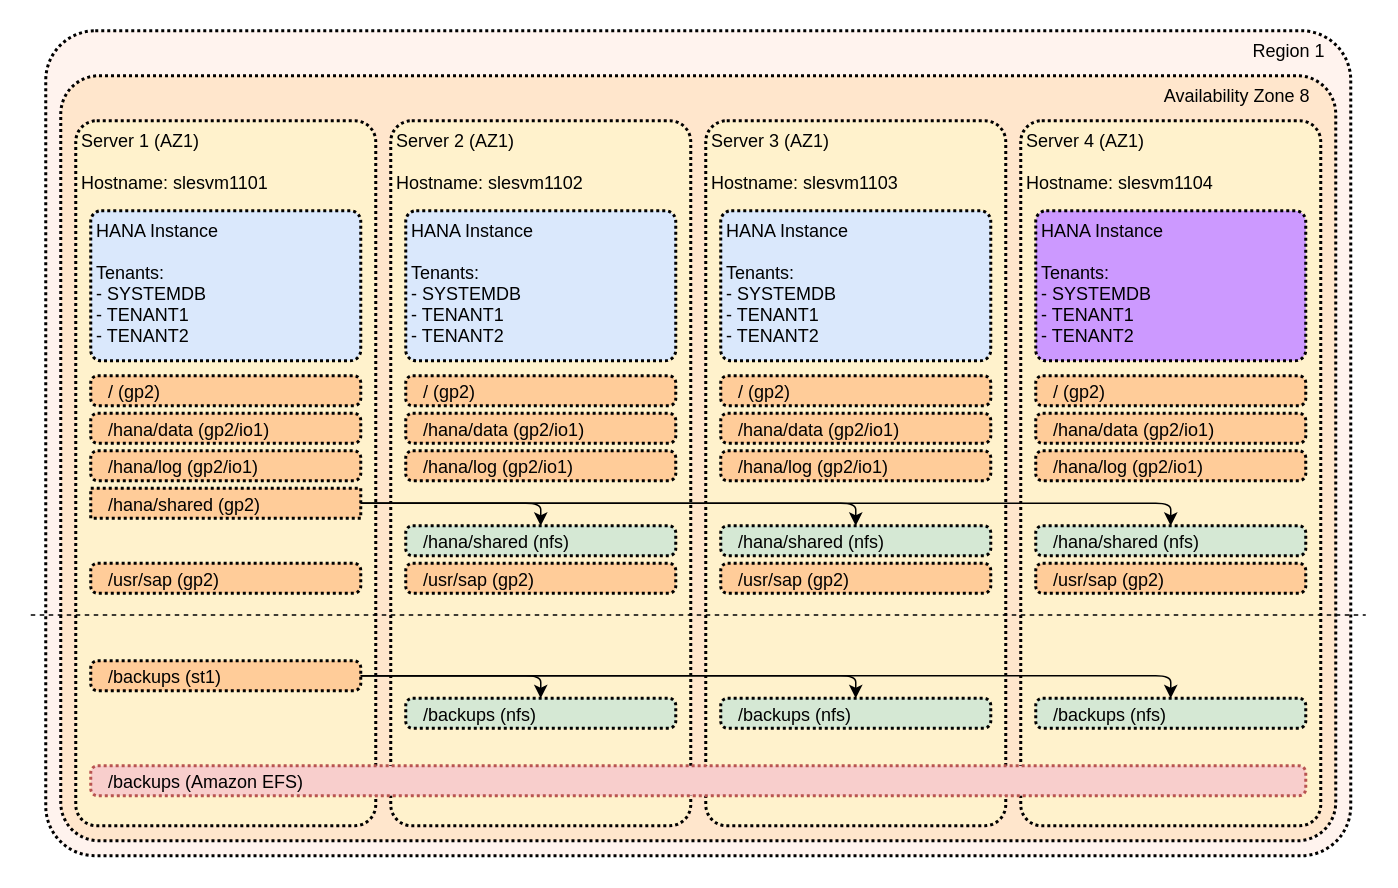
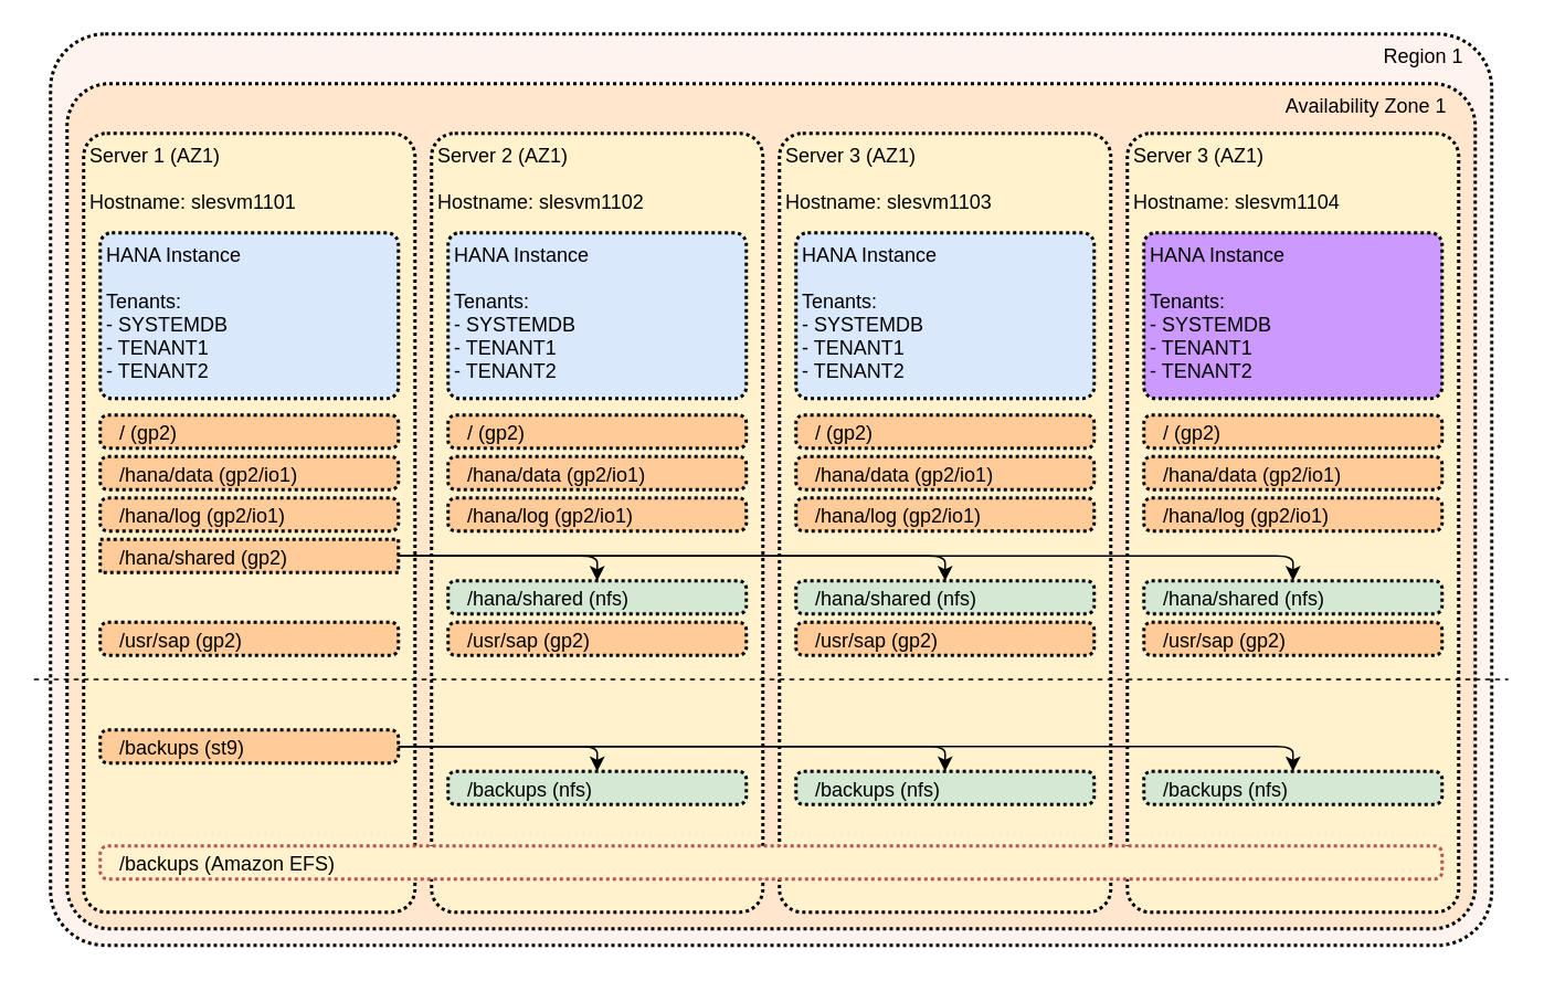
- <mxCell id="3" value="Availability Zone 8" style="rounded=1;arcSize=5;dashed=1;strokeColor=#000000;fillColor=#FFE6CC;gradientColor=none;dashPattern=1 1;strokeWidth=2;labelBackgroundColor=none;verticalAlign=top;align=right;spacingRight=15;" parent="1" vertex="1"><mxGeometry x="40" y="50" width="850" height="510" as="geometry" /></mxCell>
+ <mxCell id="3" value="Availability Zone 1" style="rounded=1;arcSize=5;dashed=1;strokeColor=#000000;fillColor=#FFE6CC;gradientColor=none;dashPattern=1 1;strokeWidth=2;labelBackgroundColor=none;verticalAlign=top;align=right;spacingRight=15;" parent="1" vertex="1"><mxGeometry x="40" y="50" width="850" height="510" as="geometry" /></mxCell>
- <mxCell id="10" value="Server 4 (AZ1)&#10;&#10;Hostname: slesvm1104&#10;&#10;" style="rounded=1;arcSize=7;dashed=1;strokeColor=#000000;fillColor=#FFF2CC;gradientColor=none;dashPattern=1 1;strokeWidth=2;labelBackgroundColor=none;verticalAlign=top;align=left;spacingRight=2;spacingLeft=2;" parent="1" vertex="1"><mxGeometry x="680" y="80" width="200" height="470" as="geometry" /></mxCell>
+ <mxCell id="10" value="Server 3 (AZ1)&#10;&#10;Hostname: slesvm1104&#10;&#10;" style="rounded=1;arcSize=7;dashed=1;strokeColor=#000000;fillColor=#FFF2CC;gradientColor=none;dashPattern=1 1;strokeWidth=2;labelBackgroundColor=none;verticalAlign=top;align=left;spacingRight=2;spacingLeft=2;" parent="1" vertex="1"><mxGeometry x="680" y="80" width="200" height="470" as="geometry" /></mxCell>
- <mxCell id="35" value="/backups (st1)&#10;" style="rounded=1;arcSize=23;dashed=1;strokeColor=#000000;fillColor=#FFCC99;dashPattern=1 1;strokeWidth=2;labelBackgroundColor=none;verticalAlign=middle;align=left;spacingRight=2;spacingLeft=10;spacingTop=15;" parent="1" vertex="1"><mxGeometry x="60" y="440" width="180" height="20" as="geometry" /></mxCell>
+ <mxCell id="35" value="/backups (st9)&#10;" style="rounded=1;arcSize=23;dashed=1;strokeColor=#000000;fillColor=#FFCC99;dashPattern=1 1;strokeWidth=2;labelBackgroundColor=none;verticalAlign=middle;align=left;spacingRight=2;spacingLeft=10;spacingTop=15;" parent="1" vertex="1"><mxGeometry x="60" y="440" width="180" height="20" as="geometry" /></mxCell>
- <mxCell id="43" value="/backups (Amazon EFS)&#10;" style="rounded=1;arcSize=23;dashed=1;strokeColor=#b85450;fillColor=#f8cecc;dashPattern=1 1;strokeWidth=2;labelBackgroundColor=none;verticalAlign=middle;align=left;spacingRight=2;spacingLeft=10;spacingTop=15;fontSize=12;fontFamily=Helvetica;" vertex="1" parent="1"><mxGeometry x="60" y="510" width="810" height="20" as="geometry" /></mxCell>
+ <mxCell id="43" value="/backups (Amazon EFS)&#10;" style="rounded=1;arcSize=23;dashed=1;strokeColor=#b85450;fillColor=#fff2cc;dashPattern=1 1;strokeWidth=2;labelBackgroundColor=none;verticalAlign=middle;align=left;spacingRight=2;spacingLeft=10;spacingTop=15;fontSize=12;fontFamily=Helvetica;" vertex="1" parent="1"><mxGeometry x="60" y="510" width="810" height="20" as="geometry" /></mxCell>
